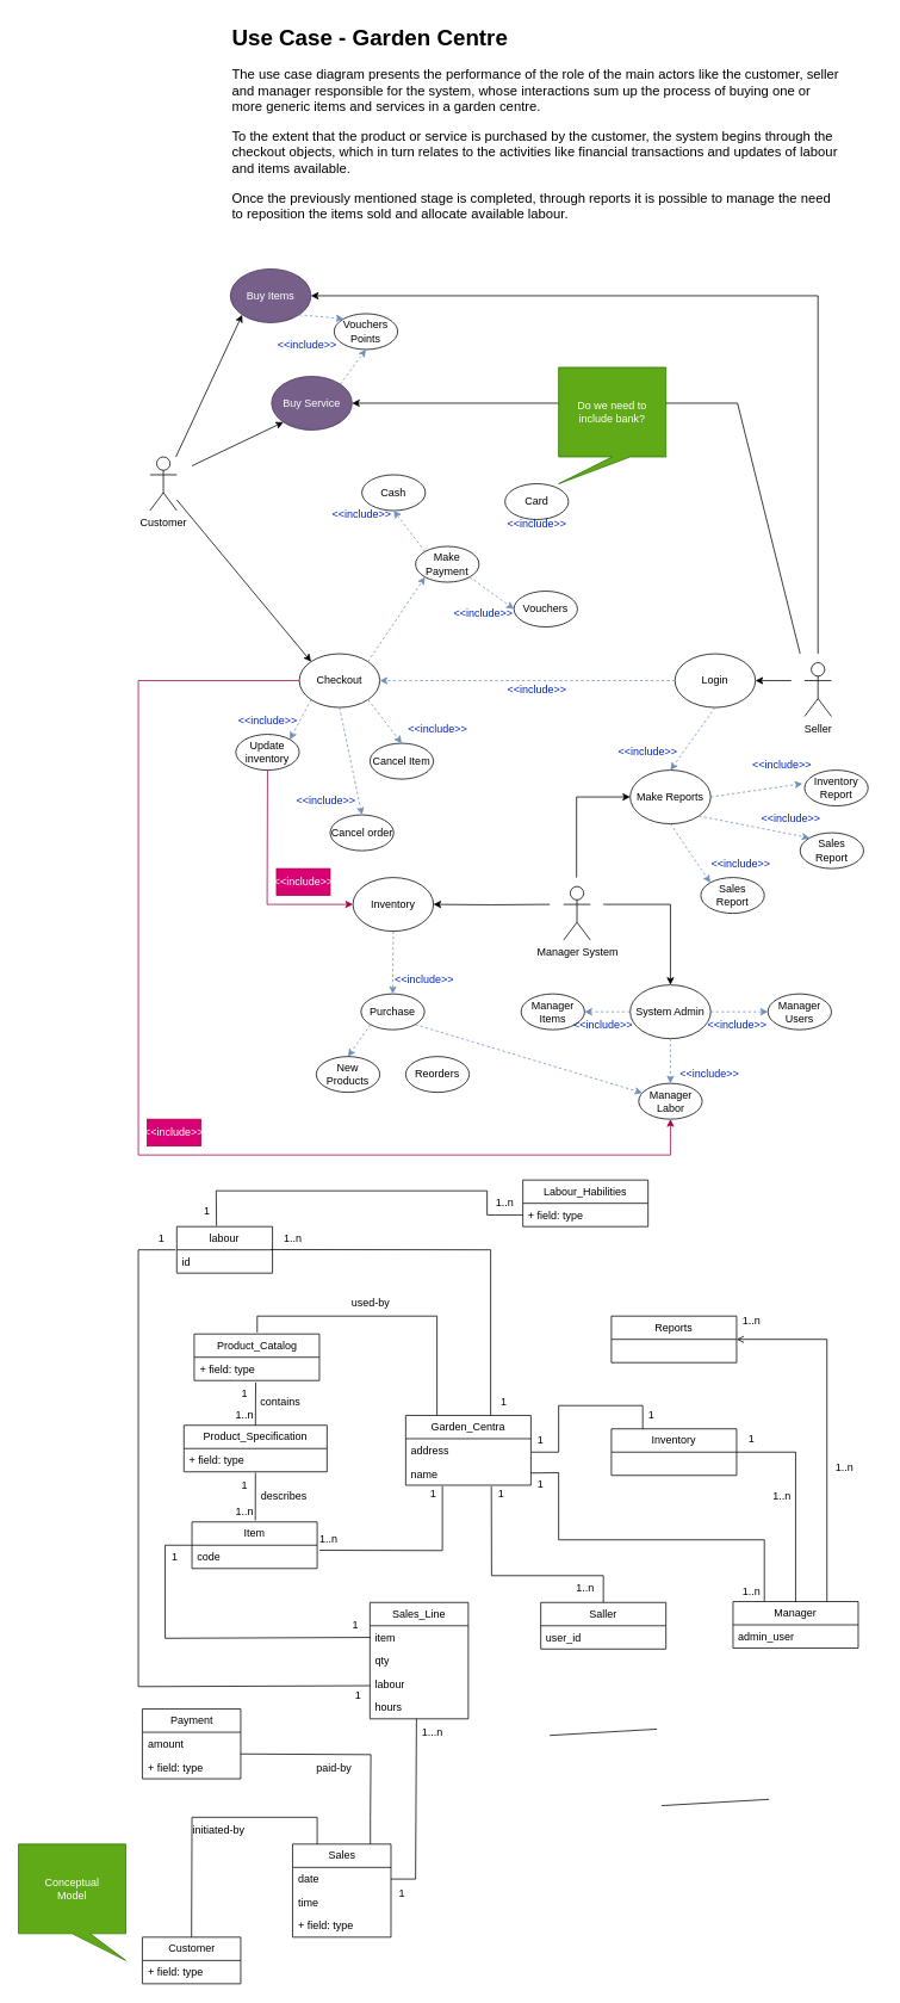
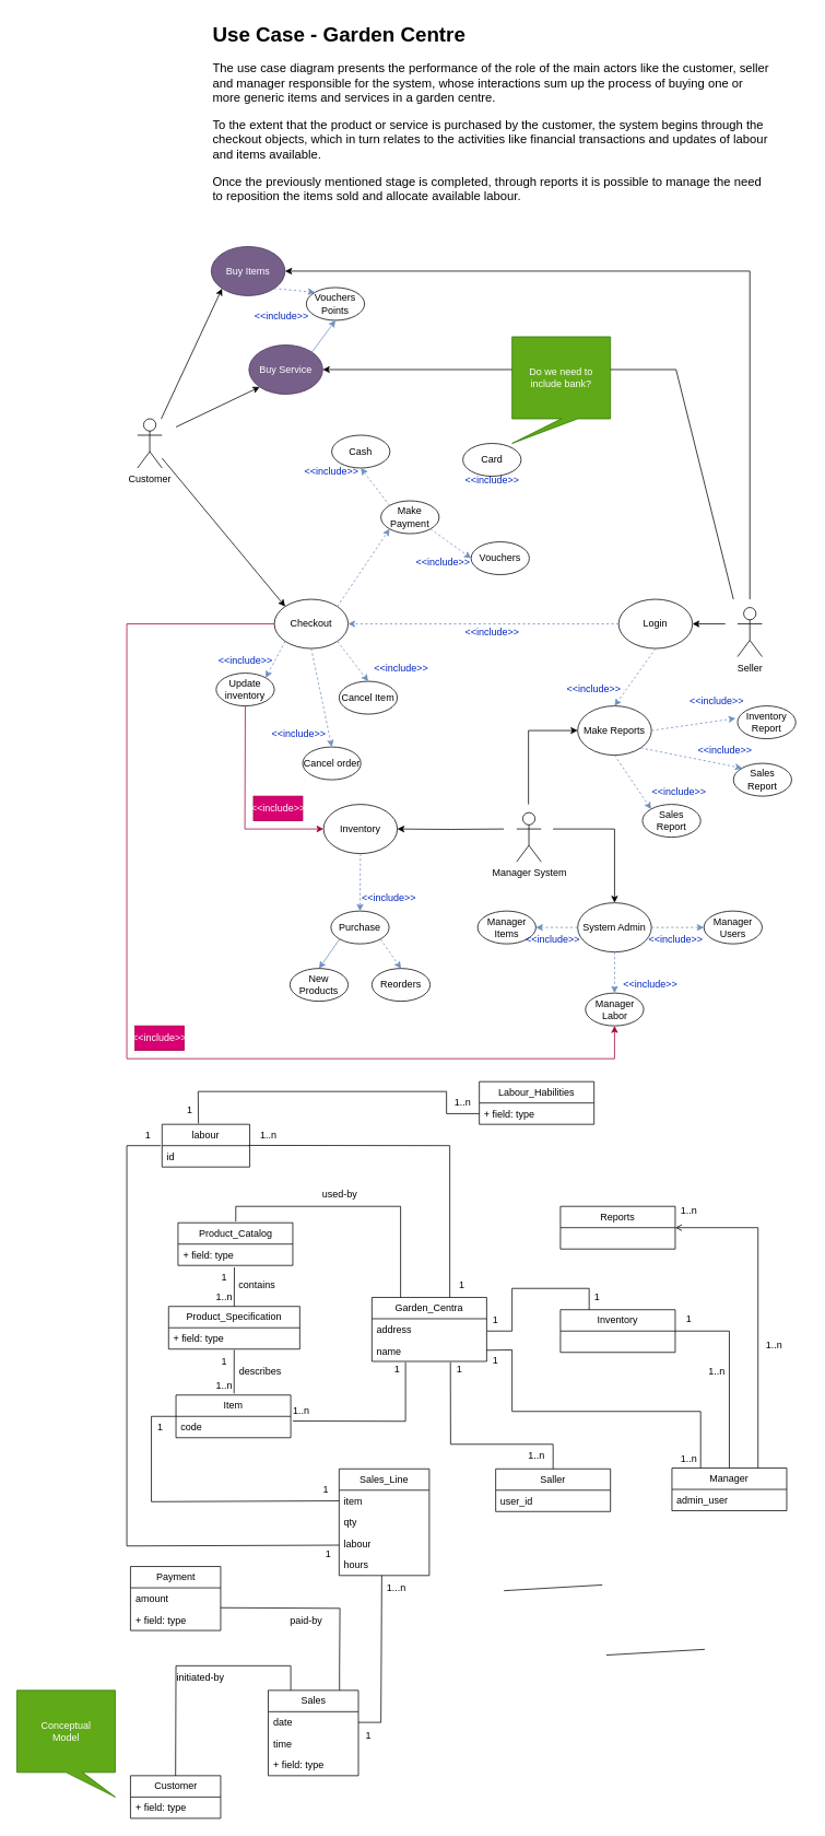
- <mxCell id="66" value="" style="endArrow=classic;html=1;rounded=0;entryX=0.5;entryY=1;entryDx=0;entryDy=0;exitX=1;exitY=0;exitDx=0;exitDy=0;fillColor=#dae8fc;strokeColor=#6c8ebf;dashed=1;" edge="1" parent="1" source="63" target="55"><mxGeometry width="50" height="50" relative="1" as="geometry"><mxPoint x="344" y="361" as="sourcePoint" /><mxPoint x="392" y="370" as="targetPoint" /></mxGeometry></mxCell>
+ <mxCell id="66" value="" style="endArrow=classic;html=1;rounded=0;entryX=0.5;entryY=1;entryDx=0;entryDy=0;exitX=1;exitY=0;exitDx=0;exitDy=0;fillColor=#dae8fc;strokeColor=#6c8ebf;dashed=0;" edge="1" parent="1" source="63" target="55"><mxGeometry width="50" height="50" relative="1" as="geometry"><mxPoint x="344" y="361" as="sourcePoint" /><mxPoint x="392" y="370" as="targetPoint" /></mxGeometry></mxCell>
- <mxCell id="57" value="" style="endArrow=classic;html=1;rounded=0;fillColor=#dae8fc;strokeColor=#6c8ebf;exitX=0;exitY=1;exitDx=0;exitDy=0;dashed=1;entryX=0.5;entryY=0;entryDx=0;entryDy=0;" edge="1" parent="1" source="52" target="58"><mxGeometry width="50" height="50" relative="1" as="geometry"><mxPoint x="414" y="1150" as="sourcePoint" /><mxPoint x="374" y="1180" as="targetPoint" /></mxGeometry></mxCell>
+ <mxCell id="57" value="" style="endArrow=classic;html=1;rounded=0;fillColor=#dae8fc;strokeColor=#6c8ebf;exitX=0;exitY=1;exitDx=0;exitDy=0;dashed=0;entryX=0.5;entryY=0;entryDx=0;entryDy=0;" edge="1" parent="1" source="52" target="58"><mxGeometry width="50" height="50" relative="1" as="geometry"><mxPoint x="414" y="1150" as="sourcePoint" /><mxPoint x="374" y="1180" as="targetPoint" /></mxGeometry></mxCell>
- <mxCell id="60" value="" style="endArrow=classic;html=1;rounded=0;fillColor=#dae8fc;strokeColor=#6c8ebf;exitX=1;exitY=1;exitDx=0;exitDy=0;dashed=1;" edge="1" parent="1" source="52" target="61"><mxGeometry width="50" height="50" relative="1" as="geometry"><mxPoint x="494" y="1170" as="sourcePoint" /><mxPoint x="454" y="1200" as="targetPoint" /></mxGeometry></mxCell>
+ <mxCell id="60" value="" style="endArrow=classic;html=1;rounded=0;fillColor=#dae8fc;strokeColor=#6c8ebf;exitX=1;exitY=1;exitDx=0;exitDy=0;dashed=1;entryX=0.5;entryY=0;entryDx=0;entryDy=0;" edge="1" parent="1" source="52" target="59"><mxGeometry width="50" height="50" relative="1" as="geometry"><mxPoint x="494" y="1170" as="sourcePoint" /><mxPoint x="454" y="1200" as="targetPoint" /></mxGeometry></mxCell>
